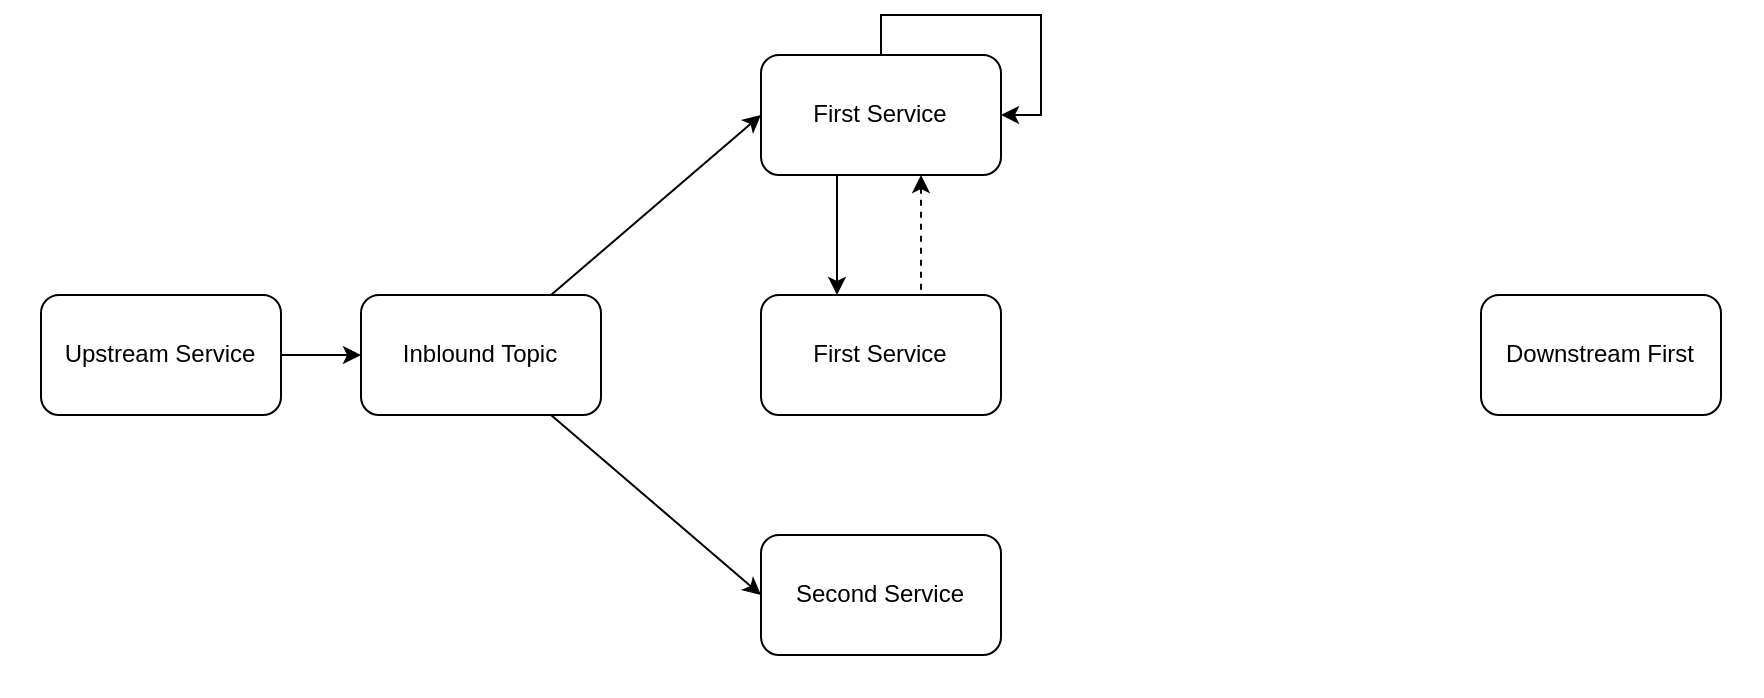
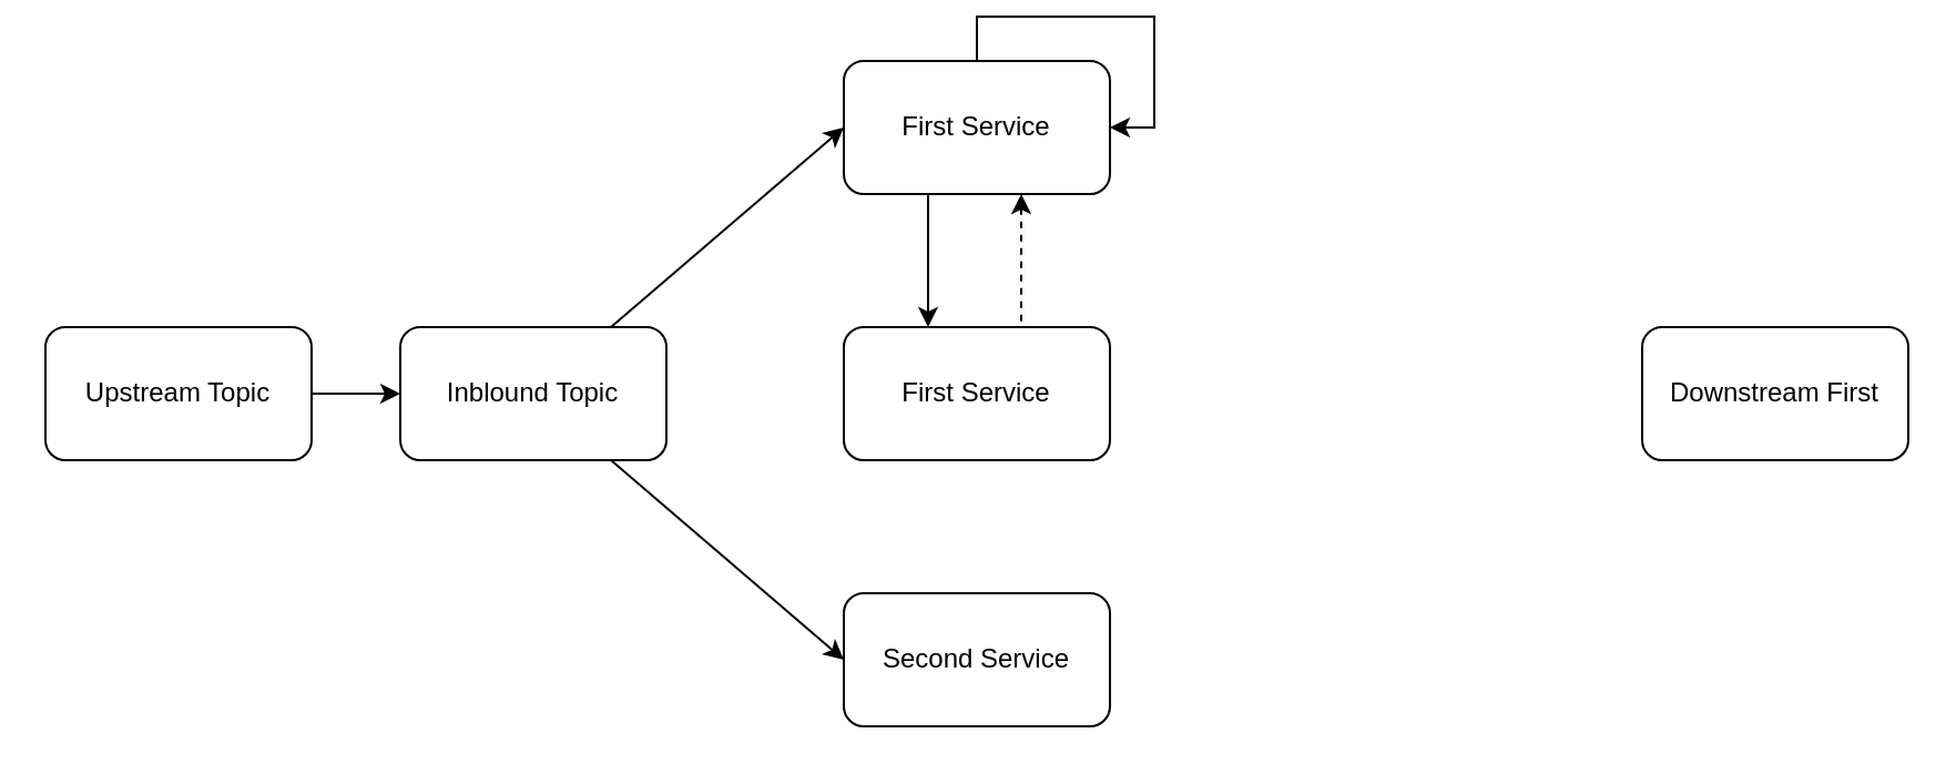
- <mxCell id="3" value="Upstream Service" style="rounded=1;whiteSpace=wrap;html=1;" vertex="1" parent="1"><mxGeometry x="20" y="140" width="120" height="60" as="geometry" /></mxCell>
+ <mxCell id="3" value="Upstream Topic" style="rounded=1;whiteSpace=wrap;html=1;" vertex="1" parent="1"><mxGeometry x="20" y="140" width="120" height="60" as="geometry" /></mxCell>
